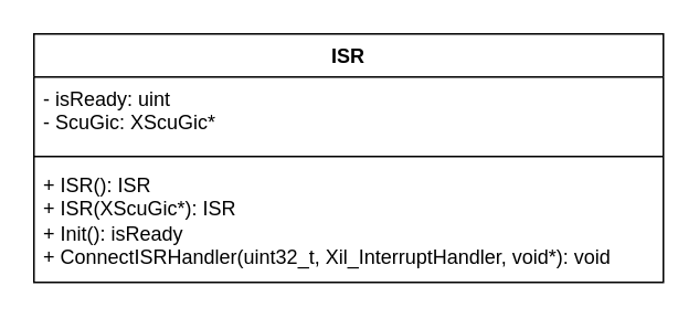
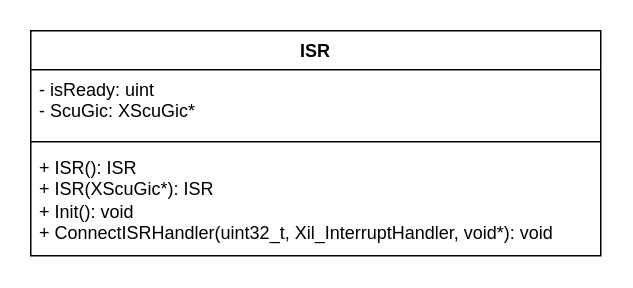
- <mxCell id="5" value="+ ISR(): ISR&lt;br&gt;+ ISR(XScuGic*): ISR&lt;br&gt;+ Init(): isReady&lt;br&gt;+ ConnectISRHandler(uint32_t, Xil_InterruptHandler, void*): void" style="text;strokeColor=none;fillColor=none;align=left;verticalAlign=top;spacingLeft=4;spacingRight=4;overflow=hidden;rotatable=0;points=[[0,0.5],[1,0.5]];portConstraint=eastwest;whiteSpace=wrap;html=1;" vertex="1" parent="2"><mxGeometry y="78" width="380" height="72" as="geometry" /></mxCell>
+ <mxCell id="5" value="+ ISR(): ISR&lt;br&gt;+ ISR(XScuGic*): ISR&lt;br&gt;+ Init(): void&lt;br&gt;+ ConnectISRHandler(uint32_t, Xil_InterruptHandler, void*): void" style="text;strokeColor=none;fillColor=none;align=left;verticalAlign=top;spacingLeft=4;spacingRight=4;overflow=hidden;rotatable=0;points=[[0,0.5],[1,0.5]];portConstraint=eastwest;whiteSpace=wrap;html=1;" vertex="1" parent="2"><mxGeometry y="78" width="380" height="72" as="geometry" /></mxCell>
